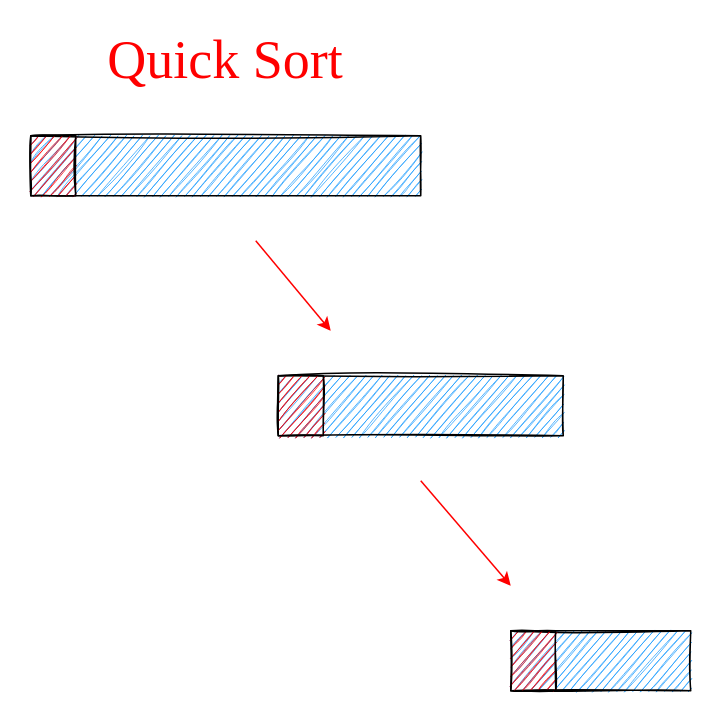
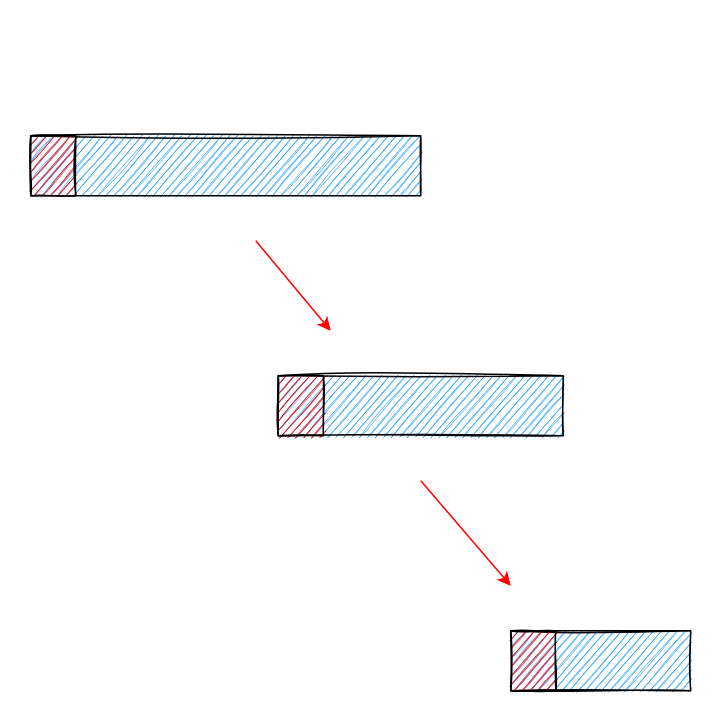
- <mxCell id="10" value="Quick Sort" style="text;html=1;strokeColor=none;fillColor=none;align=center;verticalAlign=middle;whiteSpace=wrap;rounded=0;fontFamily=中国式手写风;fontSize=36;fontColor=#FF0000;sketch=1;" vertex="1" parent="1"><mxGeometry x="50" y="20" width="200" height="40" as="geometry" /></mxCell>
